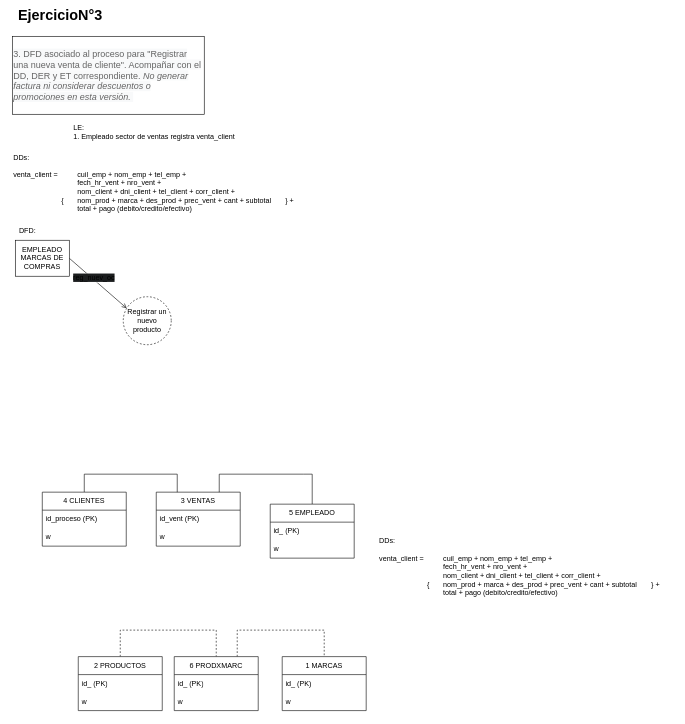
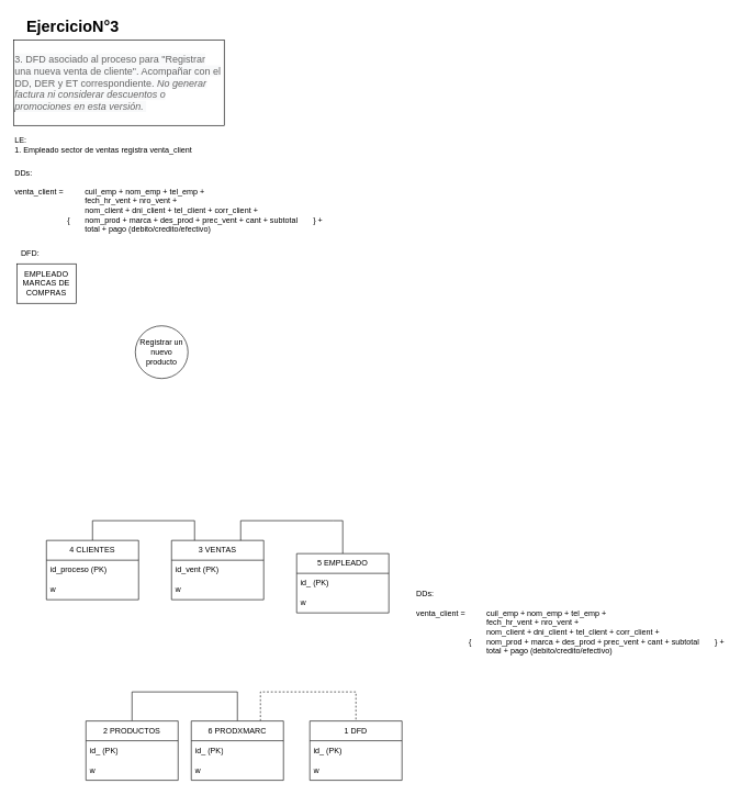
- <mxCell id="2" value="&lt;h1 style=&quot;margin-top: 0px;&quot;&gt;&lt;span style=&quot;background-color: transparent; color: light-dark(rgb(0, 0, 0), rgb(255, 255, 255));&quot;&gt;EjercicioN°3&lt;/span&gt;&lt;/h1&gt;" style="text;html=1;whiteSpace=wrap;overflow=hidden;rounded=0;" parent="1" vertex="1"><mxGeometry x="27.5" y="5" width="222.5" height="40" as="geometry" /></mxCell>
+ <mxCell id="2" value="&lt;h1 style=&quot;margin-top: 0px;&quot;&gt;&lt;span style=&quot;background-color: transparent; color: light-dark(rgb(0, 0, 0), rgb(255, 255, 255));&quot;&gt;EjercicioN°3&lt;/span&gt;&lt;/h1&gt;" style="text;html=1;whiteSpace=wrap;overflow=hidden;rounded=0;" parent="1" vertex="1"><mxGeometry x="37.5" y="20" width="222.5" height="40" as="geometry" /></mxCell>
- <mxCell id="4" value="LE:&lt;div&gt;1. Empleado sector de ventas registra venta_client&lt;/div&gt;" style="text;html=1;align=left;verticalAlign=middle;resizable=0;points=[];autosize=1;strokeColor=none;fillColor=none;" parent="1" vertex="1"><mxGeometry x="120" y="200" width="290" height="40" as="geometry" /></mxCell>
+ <mxCell id="4" value="LE:&lt;div&gt;1. Empleado sector de ventas registra venta_client&lt;/div&gt;" style="text;html=1;align=left;verticalAlign=middle;resizable=0;points=[];autosize=1;strokeColor=none;fillColor=none;" parent="1" vertex="1"><mxGeometry x="20" y="200" width="290" height="40" as="geometry" /></mxCell>
- <mxCell id="8" value="" style="endArrow=open;html=1;rounded=0;entryX=0.071;entryY=0.24;entryDx=0;entryDy=0;entryPerimeter=0;exitX=1;exitY=0.5;exitDx=0;exitDy=0;" parent="1" source="13" target="7" edge="1"><mxGeometry width="50" height="50" relative="1" as="geometry"><mxPoint x="140" y="440" as="sourcePoint" /><mxPoint x="190" y="530" as="targetPoint" /></mxGeometry></mxCell>
- <mxCell id="9" value="&lt;span style=&quot;font-size: 12px; text-align: left; background-color: rgb(27, 29, 30);&quot;&gt;reg_nuev_oc&lt;/span&gt;" style="edgeLabel;html=1;align=center;verticalAlign=middle;resizable=0;points=[];fillColor=none;" parent="8" vertex="1" connectable="0"><mxGeometry x="-0.174" y="2" relative="1" as="geometry"><mxPoint as="offset" /></mxGeometry></mxCell>
- <mxCell id="7" value="Registrar un nuevo producto" style="ellipse;whiteSpace=wrap;html=1;aspect=fixed;dashed=1;" parent="1" vertex="1"><mxGeometry x="205" y="494.17" width="80" height="80" as="geometry" /></mxCell>
+ <mxCell id="7" value="Registrar un nuevo producto" style="ellipse;whiteSpace=wrap;html=1;aspect=fixed;" parent="1" vertex="1"><mxGeometry x="205" y="494.17" width="80" height="80" as="geometry" /></mxCell>
- <mxCell id="14" style="edgeStyle=orthogonalEdgeStyle;rounded=0;orthogonalLoop=1;jettySize=auto;html=1;exitX=0.5;exitY=0;exitDx=0;exitDy=0;entryX=0.5;entryY=0;entryDx=0;entryDy=0;endArrow=none;dashed=1;" edge="1" parent="1" source="15" target="30"><mxGeometry relative="1" as="geometry"><Array as="points"><mxPoint x="200" y="1050" /><mxPoint x="360" y="1050" /></Array></mxGeometry></mxCell>
+ <mxCell id="14" style="edgeStyle=orthogonalEdgeStyle;rounded=0;orthogonalLoop=1;jettySize=auto;html=1;exitX=0.5;exitY=0;exitDx=0;exitDy=0;entryX=0.5;entryY=0;entryDx=0;entryDy=0;endArrow=none;" edge="1" parent="1" source="15" target="30"><mxGeometry relative="1" as="geometry"><Array as="points"><mxPoint x="200" y="1050" /><mxPoint x="360" y="1050" /></Array></mxGeometry></mxCell>
- <mxCell id="10" value="&lt;span style=&quot;text-wrap-mode: nowrap;&quot;&gt;1 MARCAS&lt;/span&gt;" style="swimlane;fontStyle=0;childLayout=stackLayout;horizontal=1;startSize=30;horizontalStack=0;resizeParent=1;resizeParentMax=0;resizeLast=0;collapsible=1;marginBottom=0;whiteSpace=wrap;html=1;" parent="1" vertex="1"><mxGeometry x="470" y="1094.16" width="140" height="90" as="geometry"><mxRectangle x="470" y="1084.16" width="110" height="30" as="alternateBounds" /></mxGeometry></mxCell>
+ <mxCell id="10" value="&lt;span style=&quot;text-wrap-mode: nowrap;&quot;&gt;1 DFD&lt;/span&gt;" style="swimlane;fontStyle=0;childLayout=stackLayout;horizontal=1;startSize=30;horizontalStack=0;resizeParent=1;resizeParentMax=0;resizeLast=0;collapsible=1;marginBottom=0;whiteSpace=wrap;html=1;" parent="1" vertex="1"><mxGeometry x="470" y="1094.16" width="140" height="90" as="geometry"><mxRectangle x="470" y="1084.16" width="110" height="30" as="alternateBounds" /></mxGeometry></mxCell>
